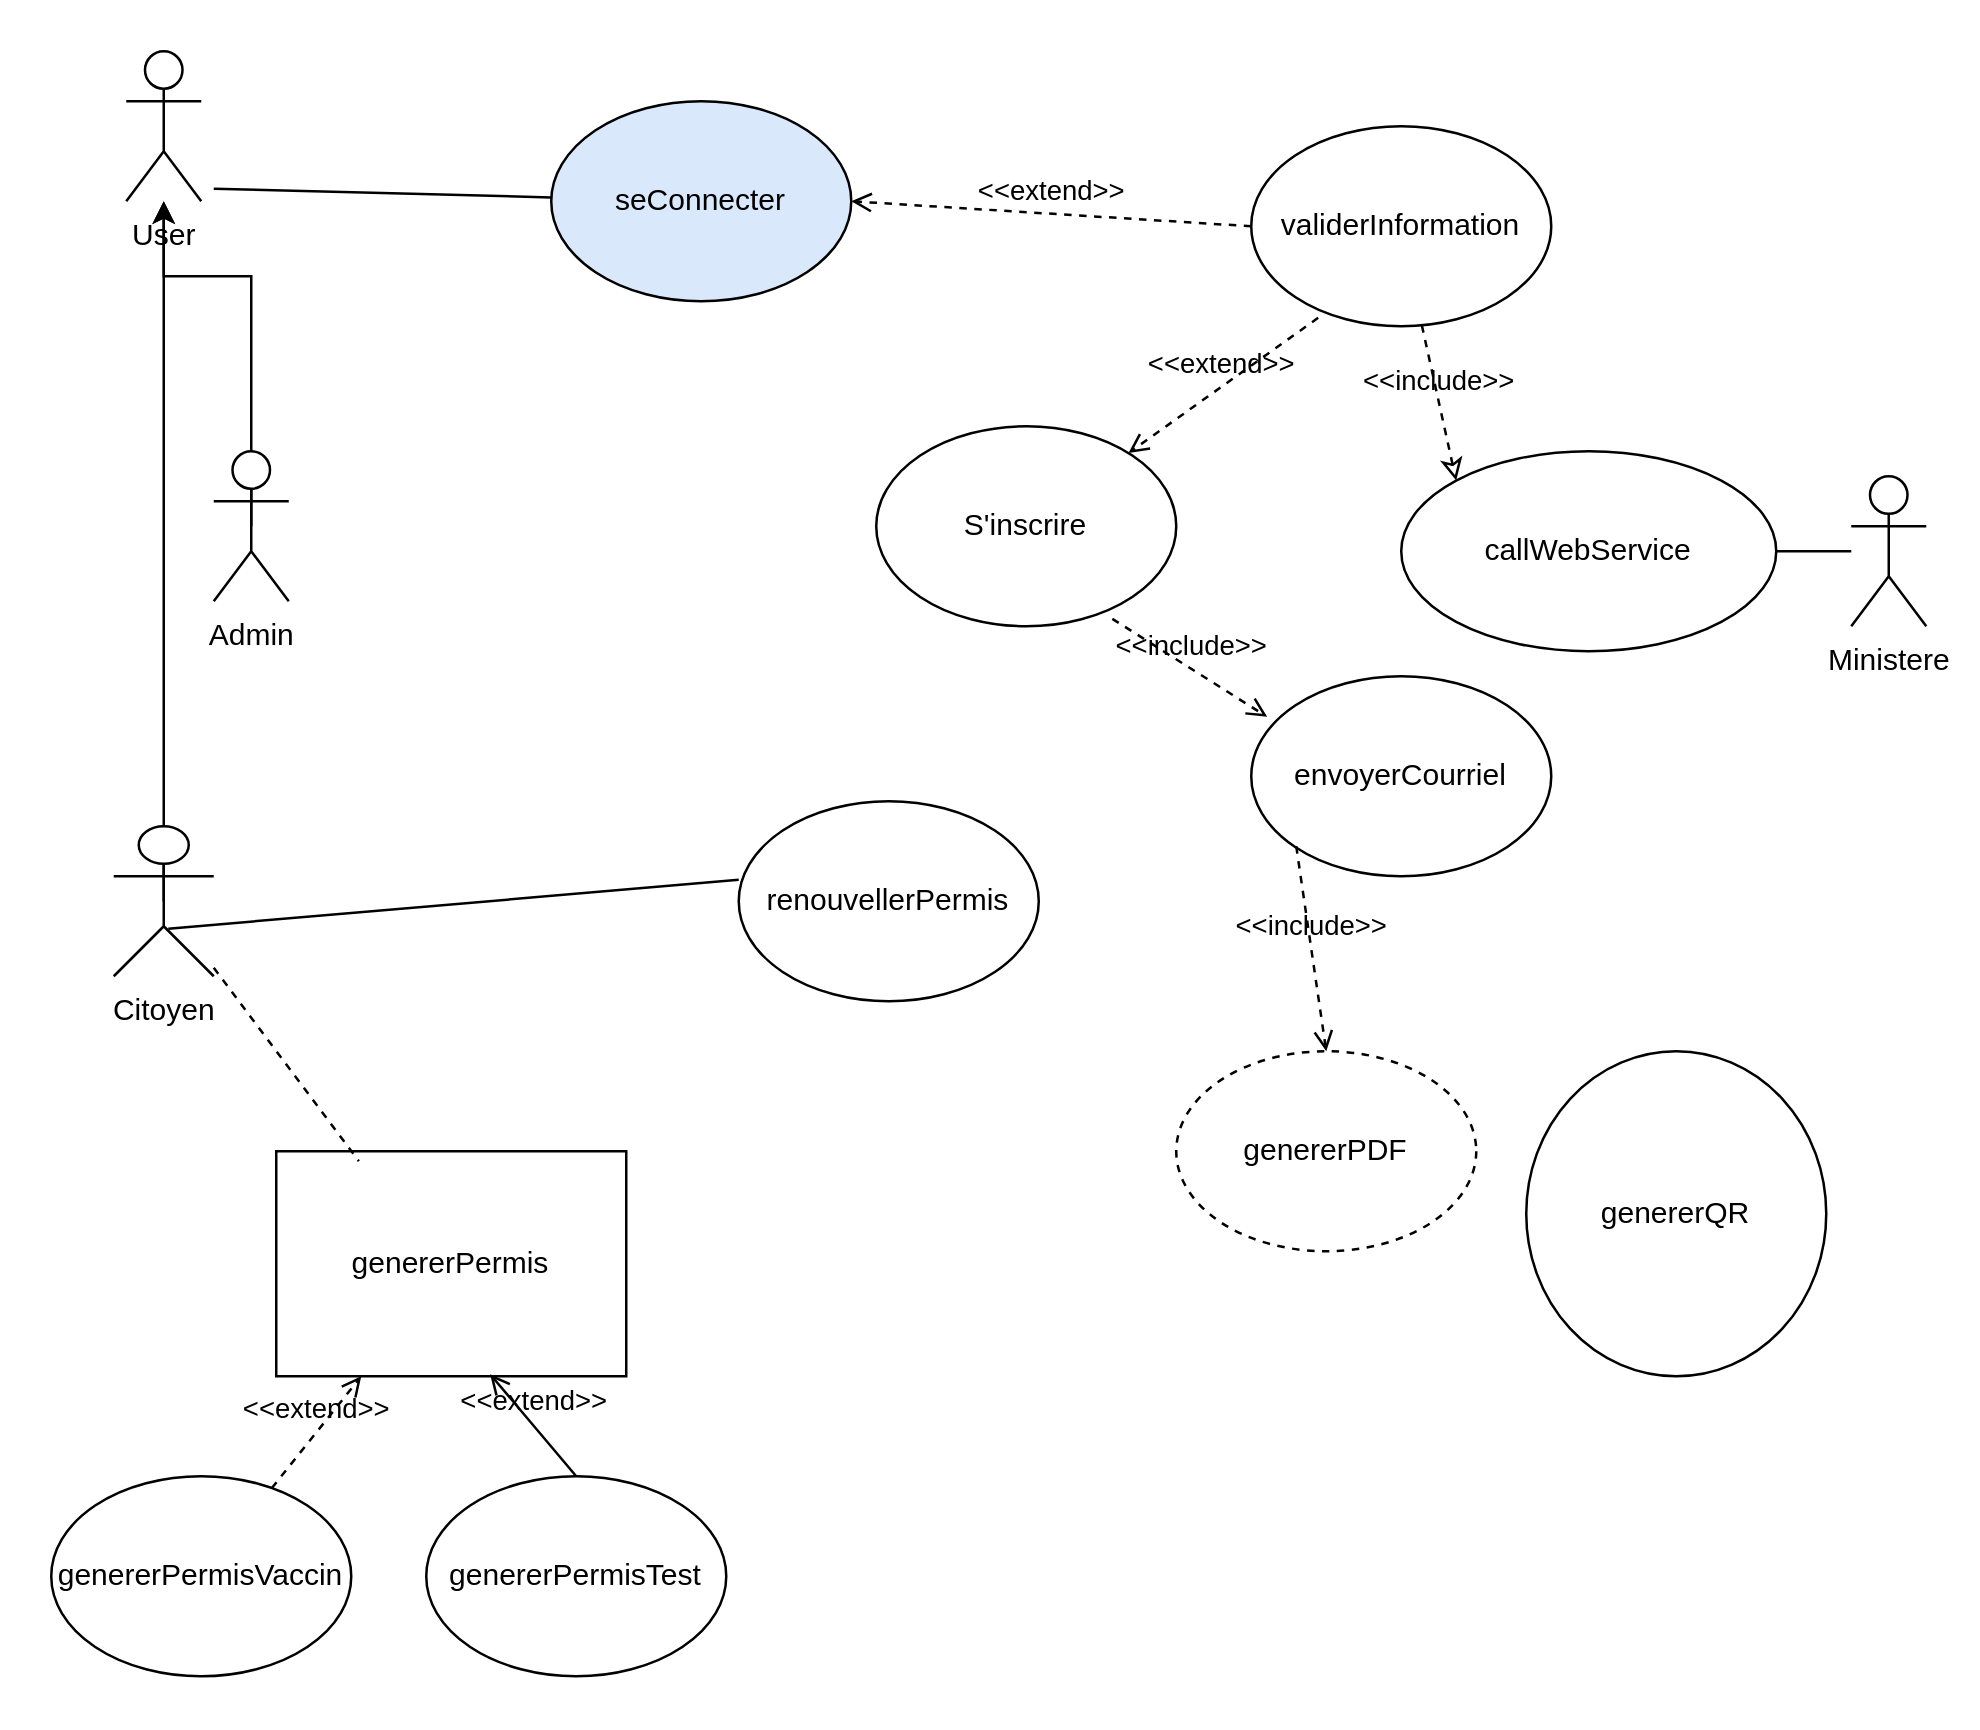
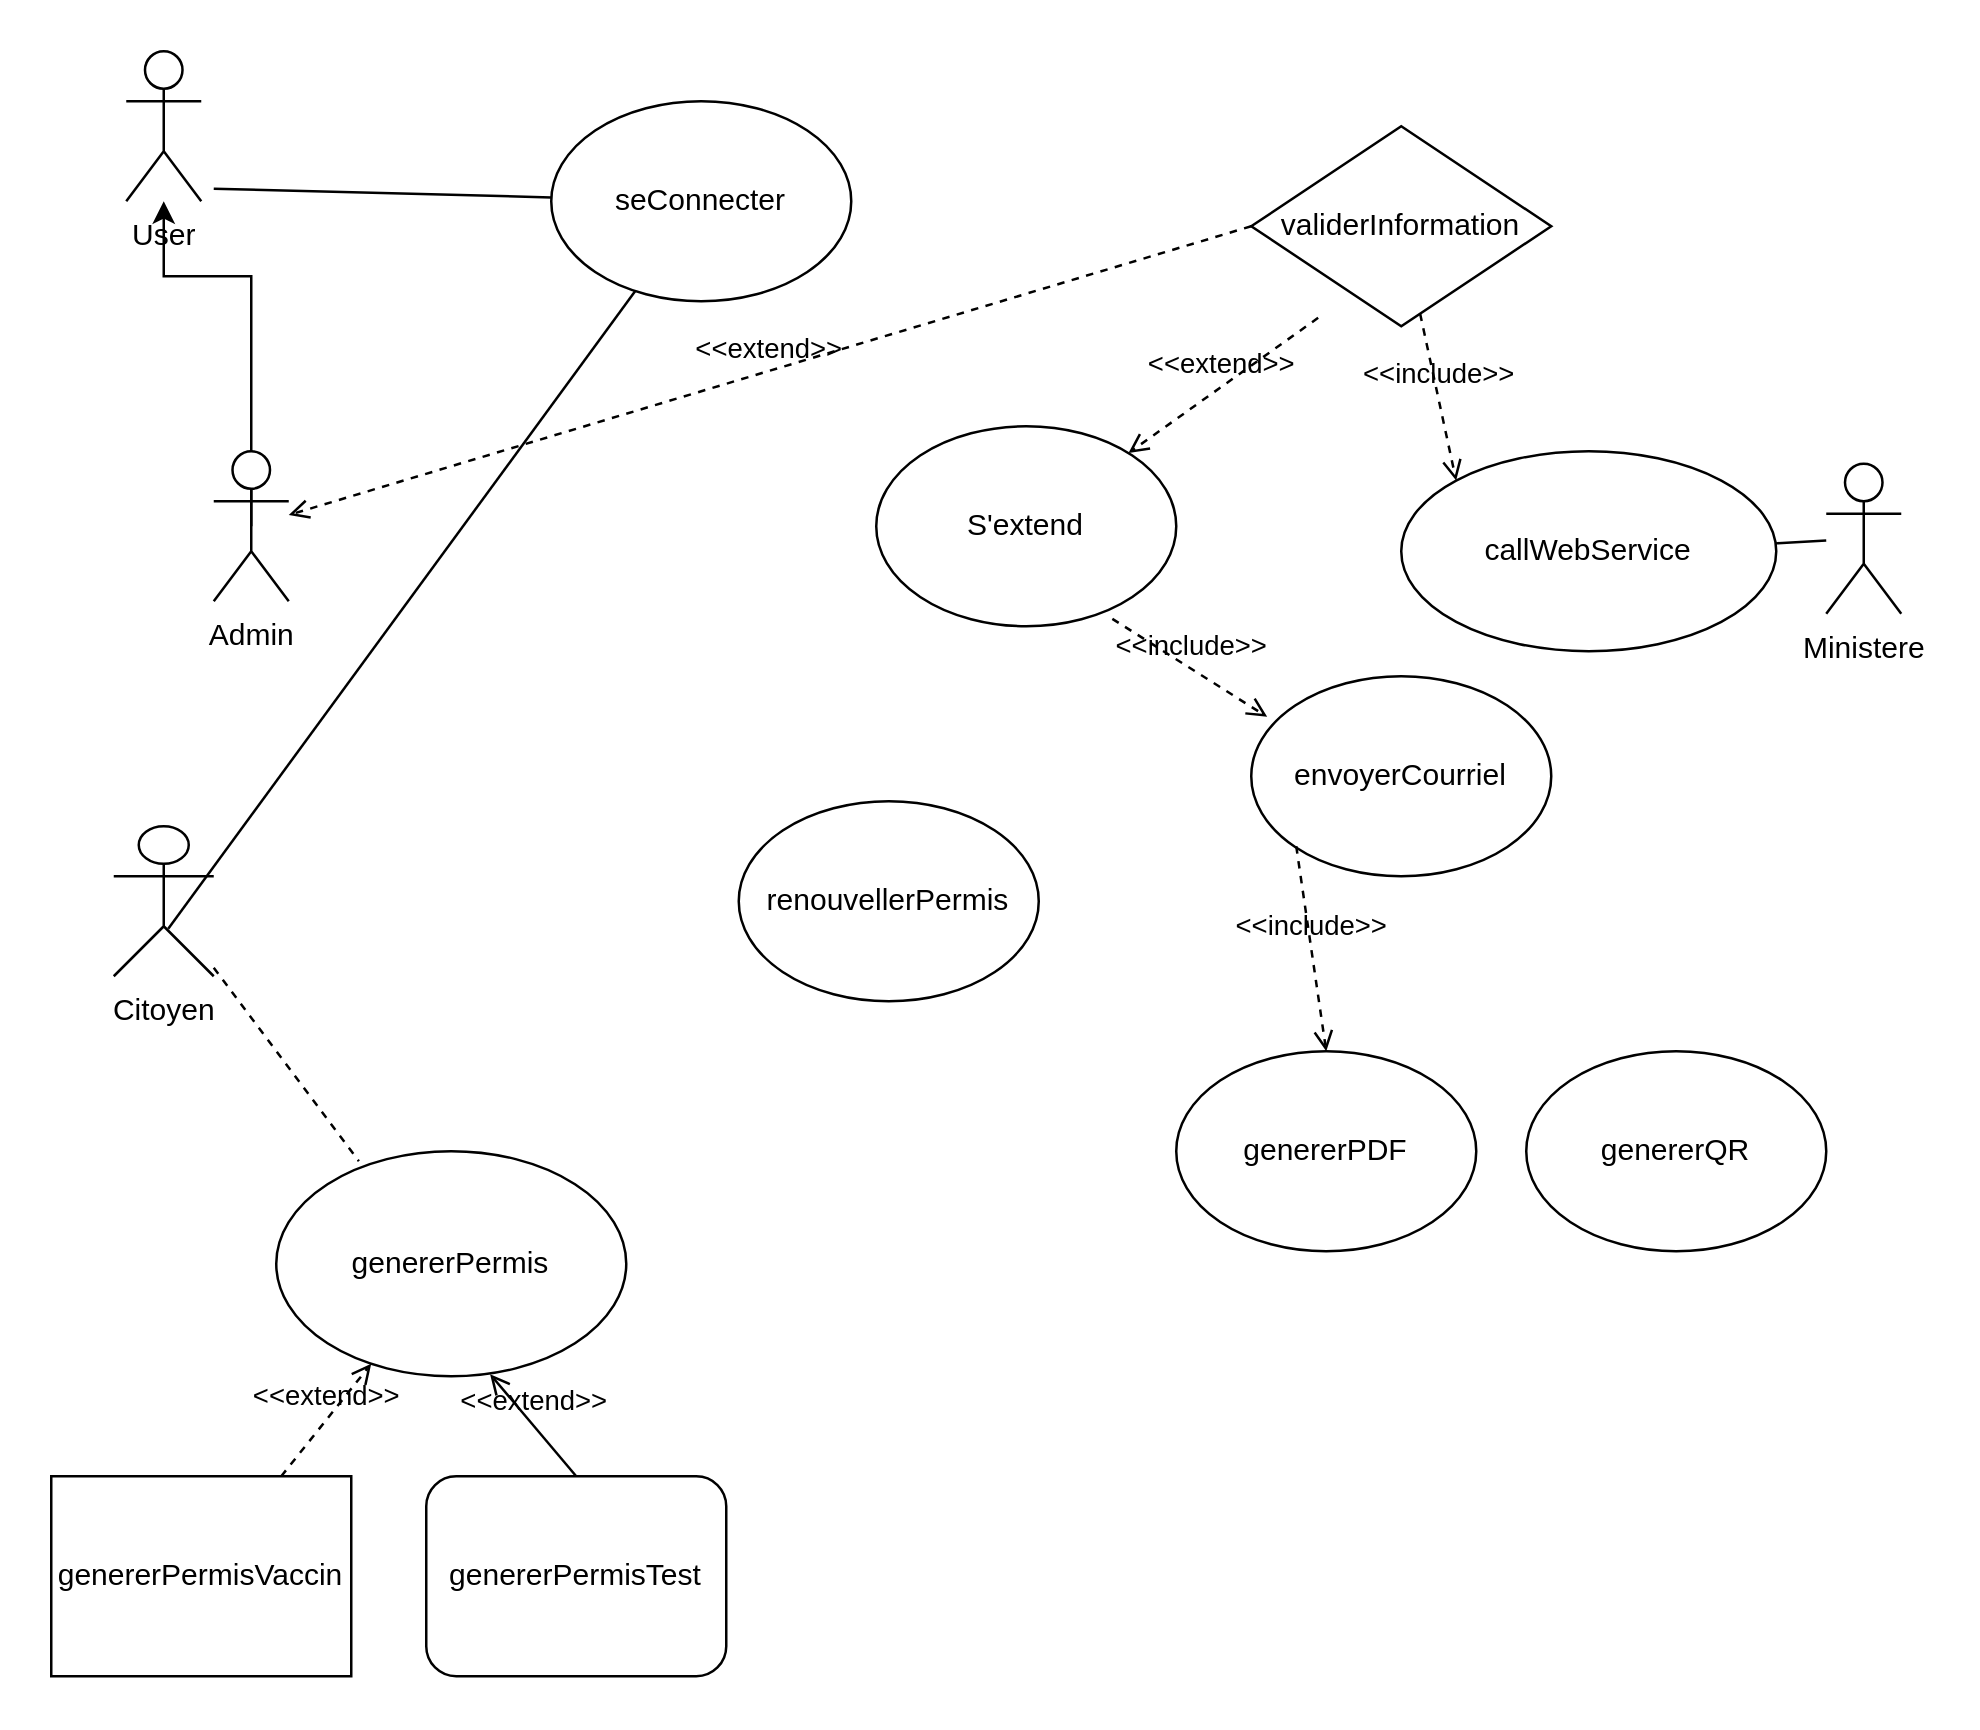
- <mxCell id="19" value="seConnecter" style="ellipse;whiteSpace=wrap;html=1;fillColor=#dae8fc;" parent="1" vertex="1"><mxGeometry x="220" y="40" width="120" height="80" as="geometry" /></mxCell>
+ <mxCell id="19" value="seConnecter" style="ellipse;whiteSpace=wrap;html=1;" parent="1" vertex="1"><mxGeometry x="220" y="40" width="120" height="80" as="geometry" /></mxCell>
- <mxCell id="22" value="&amp;lt;&amp;lt;extend&amp;gt;&amp;gt;" style="html=1;verticalAlign=bottom;labelBackgroundColor=none;endArrow=open;endFill=0;dashed=1;entryX=1;entryY=0.5;entryDx=0;entryDy=0;exitX=0;exitY=0.5;exitDx=0;exitDy=0;" parent="1" source="13" target="19" edge="1"><mxGeometry width="160" relative="1" as="geometry"><mxPoint x="360" y="180" as="sourcePoint" /><mxPoint x="520" y="180" as="targetPoint" /></mxGeometry></mxCell>
+ <mxCell id="22" value="&amp;lt;&amp;lt;extend&amp;gt;&amp;gt;" style="html=1;verticalAlign=bottom;labelBackgroundColor=none;endArrow=open;endFill=0;dashed=1;exitX=0;exitY=0.5;exitDx=0;exitDy=0;" parent="1" source="13" target="5" edge="1"><mxGeometry width="160" relative="1" as="geometry"><mxPoint x="360" y="180" as="sourcePoint" /><mxPoint x="520" y="180" as="targetPoint" /></mxGeometry></mxCell>
- <mxCell id="13" value="validerInformation" style="ellipse;whiteSpace=wrap;html=1;align=center;" parent="1" vertex="1"><mxGeometry x="500" y="50" width="120" height="80" as="geometry" /></mxCell>
+ <mxCell id="13" value="validerInformation" style="rhombus;whiteSpace=wrap;html=1;align=center;" parent="1" vertex="1"><mxGeometry x="500" y="50" width="120" height="80" as="geometry" /></mxCell>
- <mxCell id="27" value="&amp;lt;&amp;lt;include&amp;gt;&amp;gt;" style="html=1;verticalAlign=bottom;labelBackgroundColor=none;endArrow=classic;endFill=0;dashed=1;entryX=0;entryY=0;entryDx=0;entryDy=0;" parent="1" source="13" target="12" edge="1"><mxGeometry width="160" relative="1" as="geometry"><mxPoint x="400" y="230" as="sourcePoint" /><mxPoint x="560" y="230" as="targetPoint" /></mxGeometry></mxCell>
+ <mxCell id="27" value="&amp;lt;&amp;lt;include&amp;gt;&amp;gt;" style="html=1;verticalAlign=bottom;labelBackgroundColor=none;endArrow=open;endFill=0;dashed=1;entryX=0;entryY=0;entryDx=0;entryDy=0;" parent="1" source="13" target="12" edge="1"><mxGeometry width="160" relative="1" as="geometry"><mxPoint x="400" y="230" as="sourcePoint" /><mxPoint x="560" y="230" as="targetPoint" /></mxGeometry></mxCell>
- <mxCell id="21" value="S'inscrire" style="ellipse;whiteSpace=wrap;html=1;" parent="1" vertex="1"><mxGeometry x="350" y="170" width="120" height="80" as="geometry" /></mxCell>
+ <mxCell id="21" value="S'extend" style="ellipse;whiteSpace=wrap;html=1;" parent="1" vertex="1"><mxGeometry x="350" y="170" width="120" height="80" as="geometry" /></mxCell>
- <mxCell id="7" value="Ministere&lt;br&gt;" style="shape=umlActor;verticalLabelPosition=bottom;verticalAlign=top;html=1;outlineConnect=0;align=center;" parent="1" vertex="1"><mxGeometry x="740" y="190" width="30" height="60" as="geometry" /></mxCell>
+ <mxCell id="7" value="Ministere&lt;br&gt;" style="shape=umlActor;verticalLabelPosition=bottom;verticalAlign=top;html=1;outlineConnect=0;align=center;" parent="1" vertex="1"><mxGeometry x="730" y="185" width="30" height="60" as="geometry" /></mxCell>
- <mxCell id="2" style="edgeStyle=orthogonalEdgeStyle;rounded=0;orthogonalLoop=1;jettySize=auto;html=1;exitX=0.5;exitY=0.5;exitDx=0;exitDy=0;exitPerimeter=0;" parent="1" source="3" target="6" edge="1"><mxGeometry relative="1" as="geometry" /></mxCell>
- <mxCell id="28" value="" style="endArrow=none;html=1;entryX=0;entryY=0.393;entryDx=0;entryDy=0;entryPerimeter=0;exitX=0.545;exitY=0.683;exitDx=0;exitDy=0;exitPerimeter=0;" parent="1" source="3" target="26" edge="1"><mxGeometry width="50" height="50" relative="1" as="geometry"><mxPoint x="190" y="460" as="sourcePoint" /><mxPoint x="240" y="410" as="targetPoint" /></mxGeometry></mxCell>
+ <mxCell id="28" value="" style="endArrow=none;html=1;exitX=0.545;exitY=0.683;exitDx=0;exitDy=0;exitPerimeter=0;" parent="1" source="3" target="19" edge="1"><mxGeometry width="50" height="50" relative="1" as="geometry"><mxPoint x="190" y="460" as="sourcePoint" /><mxPoint x="240" y="410" as="targetPoint" /></mxGeometry></mxCell>
- <mxCell id="9" value="genererPDF" style="ellipse;whiteSpace=wrap;html=1;align=center;dashed=1;" parent="1" vertex="1"><mxGeometry x="470" y="420" width="120" height="80" as="geometry" /></mxCell>
+ <mxCell id="9" value="genererPDF" style="ellipse;whiteSpace=wrap;html=1;align=center;" parent="1" vertex="1"><mxGeometry x="470" y="420" width="120" height="80" as="geometry" /></mxCell>
- <mxCell id="10" value="genererQR" style="ellipse;whiteSpace=wrap;html=1;align=center;" parent="1" vertex="1"><mxGeometry x="610" y="420" width="120" height="130" as="geometry" /></mxCell>
+ <mxCell id="10" value="genererQR" style="ellipse;whiteSpace=wrap;html=1;align=center;" parent="1" vertex="1"><mxGeometry x="610" y="420" width="120" height="80" as="geometry" /></mxCell>
- <mxCell id="11" value="genererPermis" style="whiteSpace=wrap;html=1;align=center;rounded=0;" parent="1" vertex="1"><mxGeometry x="110" y="460" width="140" height="90" as="geometry" /></mxCell>
+ <mxCell id="11" value="genererPermis" style="ellipse;whiteSpace=wrap;html=1;align=center;" parent="1" vertex="1"><mxGeometry x="110" y="460" width="140" height="90" as="geometry" /></mxCell>
- <mxCell id="15" value="genererPermisVaccin" style="ellipse;whiteSpace=wrap;html=1;" parent="1" vertex="1"><mxGeometry x="20" y="590" width="120" height="80" as="geometry" /></mxCell>
+ <mxCell id="15" value="genererPermisVaccin" style="whiteSpace=wrap;html=1;rounded=0;" parent="1" vertex="1"><mxGeometry x="20" y="590" width="120" height="80" as="geometry" /></mxCell>
- <mxCell id="16" value="genererPermisTest" style="ellipse;whiteSpace=wrap;html=1;" parent="1" vertex="1"><mxGeometry x="170" y="590" width="120" height="80" as="geometry" /></mxCell>
+ <mxCell id="16" value="genererPermisTest" style="whiteSpace=wrap;html=1;rounded=1;" parent="1" vertex="1"><mxGeometry x="170" y="590" width="120" height="80" as="geometry" /></mxCell>
